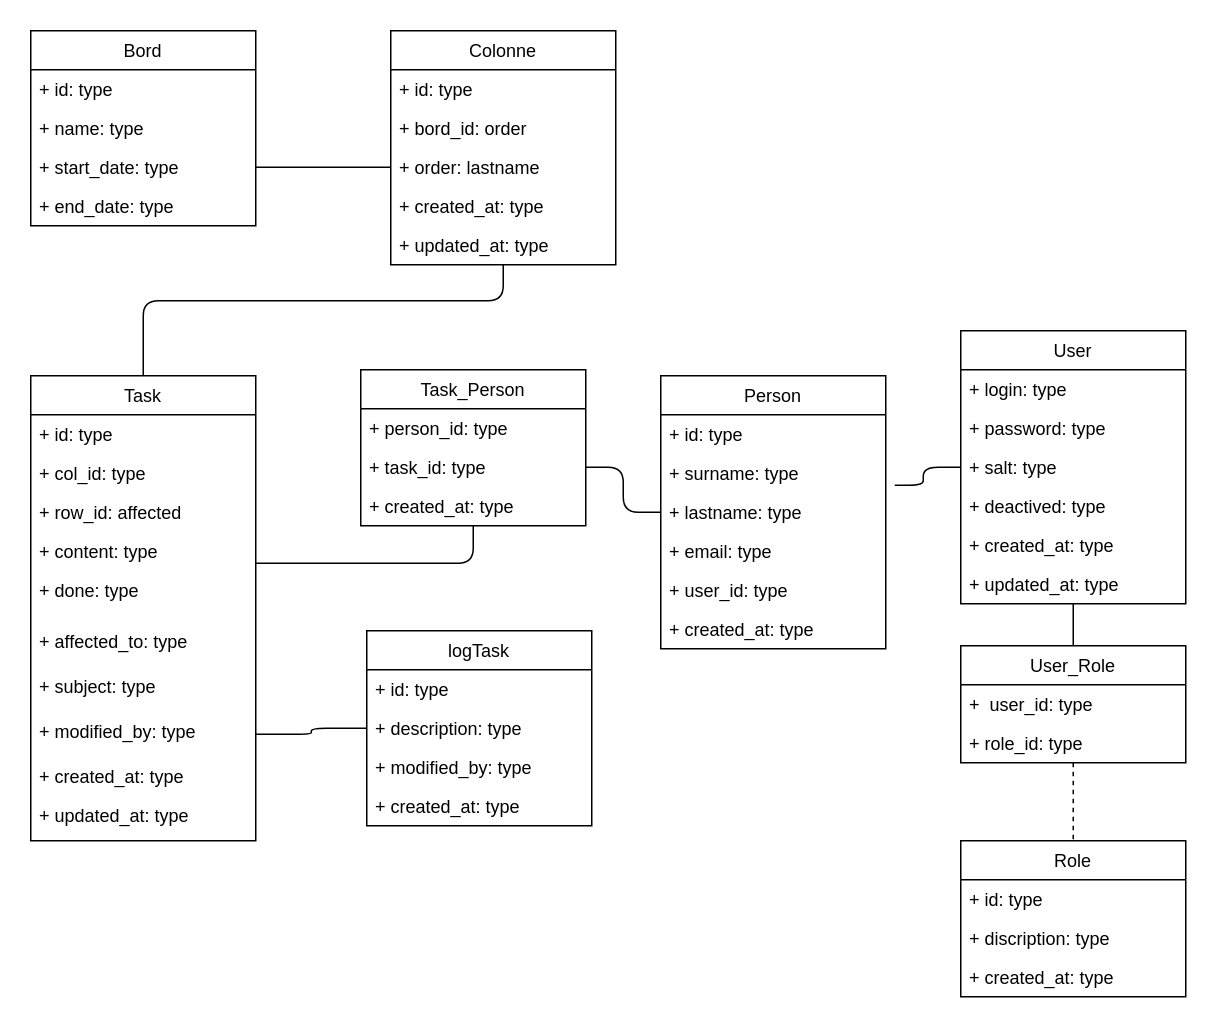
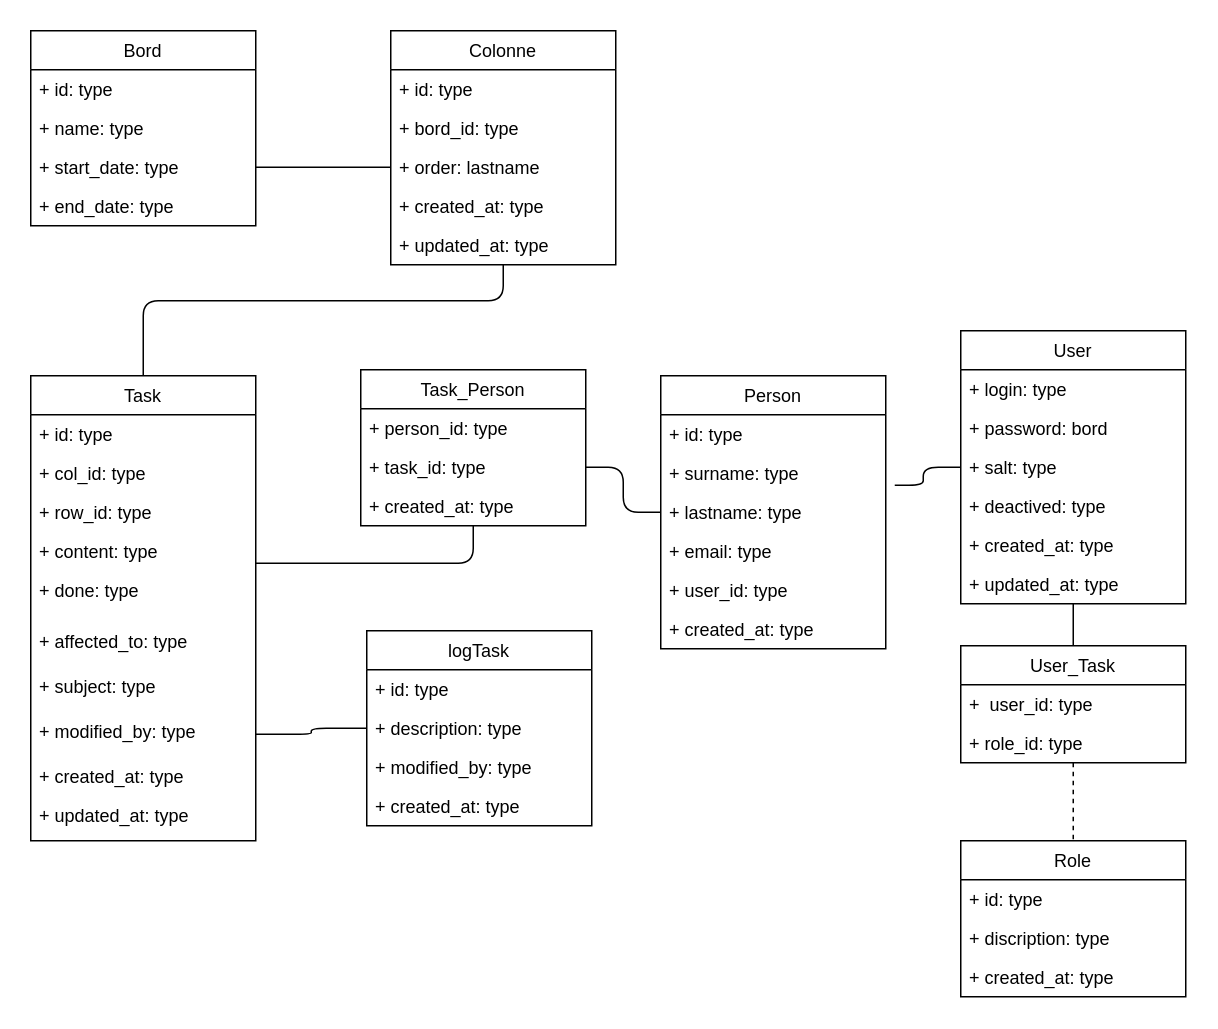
- <mxCell id="14" value="+ bord_id: order" style="text;strokeColor=none;fillColor=none;align=left;verticalAlign=top;spacingLeft=4;spacingRight=4;overflow=hidden;rotatable=0;points=[[0,0.5],[1,0.5]];portConstraint=eastwest;" vertex="1" parent="12"><mxGeometry y="52" width="150" height="26" as="geometry" /></mxCell>
+ <mxCell id="14" value="+ bord_id: type" style="text;strokeColor=none;fillColor=none;align=left;verticalAlign=top;spacingLeft=4;spacingRight=4;overflow=hidden;rotatable=0;points=[[0,0.5],[1,0.5]];portConstraint=eastwest;" vertex="1" parent="12"><mxGeometry y="52" width="150" height="26" as="geometry" /></mxCell>
- <mxCell id="27" value="+ password: type" style="text;strokeColor=none;fillColor=none;align=left;verticalAlign=top;spacingLeft=4;spacingRight=4;overflow=hidden;rotatable=0;points=[[0,0.5],[1,0.5]];portConstraint=eastwest;" vertex="1" parent="25"><mxGeometry y="52" width="150" height="26" as="geometry" /></mxCell>
+ <mxCell id="27" value="+ password: bord" style="text;strokeColor=none;fillColor=none;align=left;verticalAlign=top;spacingLeft=4;spacingRight=4;overflow=hidden;rotatable=0;points=[[0,0.5],[1,0.5]];portConstraint=eastwest;" vertex="1" parent="25"><mxGeometry y="52" width="150" height="26" as="geometry" /></mxCell>
- <mxCell id="42" value="+ row_id: affected" style="text;strokeColor=none;fillColor=none;align=left;verticalAlign=top;spacingLeft=4;spacingRight=4;overflow=hidden;rotatable=0;points=[[0,0.5],[1,0.5]];portConstraint=eastwest;" vertex="1" parent="39"><mxGeometry y="78" width="150" height="26" as="geometry" /></mxCell>
+ <mxCell id="42" value="+ row_id: type" style="text;strokeColor=none;fillColor=none;align=left;verticalAlign=top;spacingLeft=4;spacingRight=4;overflow=hidden;rotatable=0;points=[[0,0.5],[1,0.5]];portConstraint=eastwest;" vertex="1" parent="39"><mxGeometry y="78" width="150" height="26" as="geometry" /></mxCell>
- <mxCell id="59" value="User_Role" style="swimlane;fontStyle=0;childLayout=stackLayout;horizontal=1;startSize=26;fillColor=none;horizontalStack=0;resizeParent=1;resizeParentMax=0;resizeLast=0;collapsible=1;marginBottom=0;" vertex="1" parent="1"><mxGeometry x="640" y="430" width="150" height="78" as="geometry" /></mxCell>
+ <mxCell id="59" value="User_Task" style="swimlane;fontStyle=0;childLayout=stackLayout;horizontal=1;startSize=26;fillColor=none;horizontalStack=0;resizeParent=1;resizeParentMax=0;resizeLast=0;collapsible=1;marginBottom=0;" vertex="1" parent="1"><mxGeometry x="640" y="430" width="150" height="78" as="geometry" /></mxCell>
